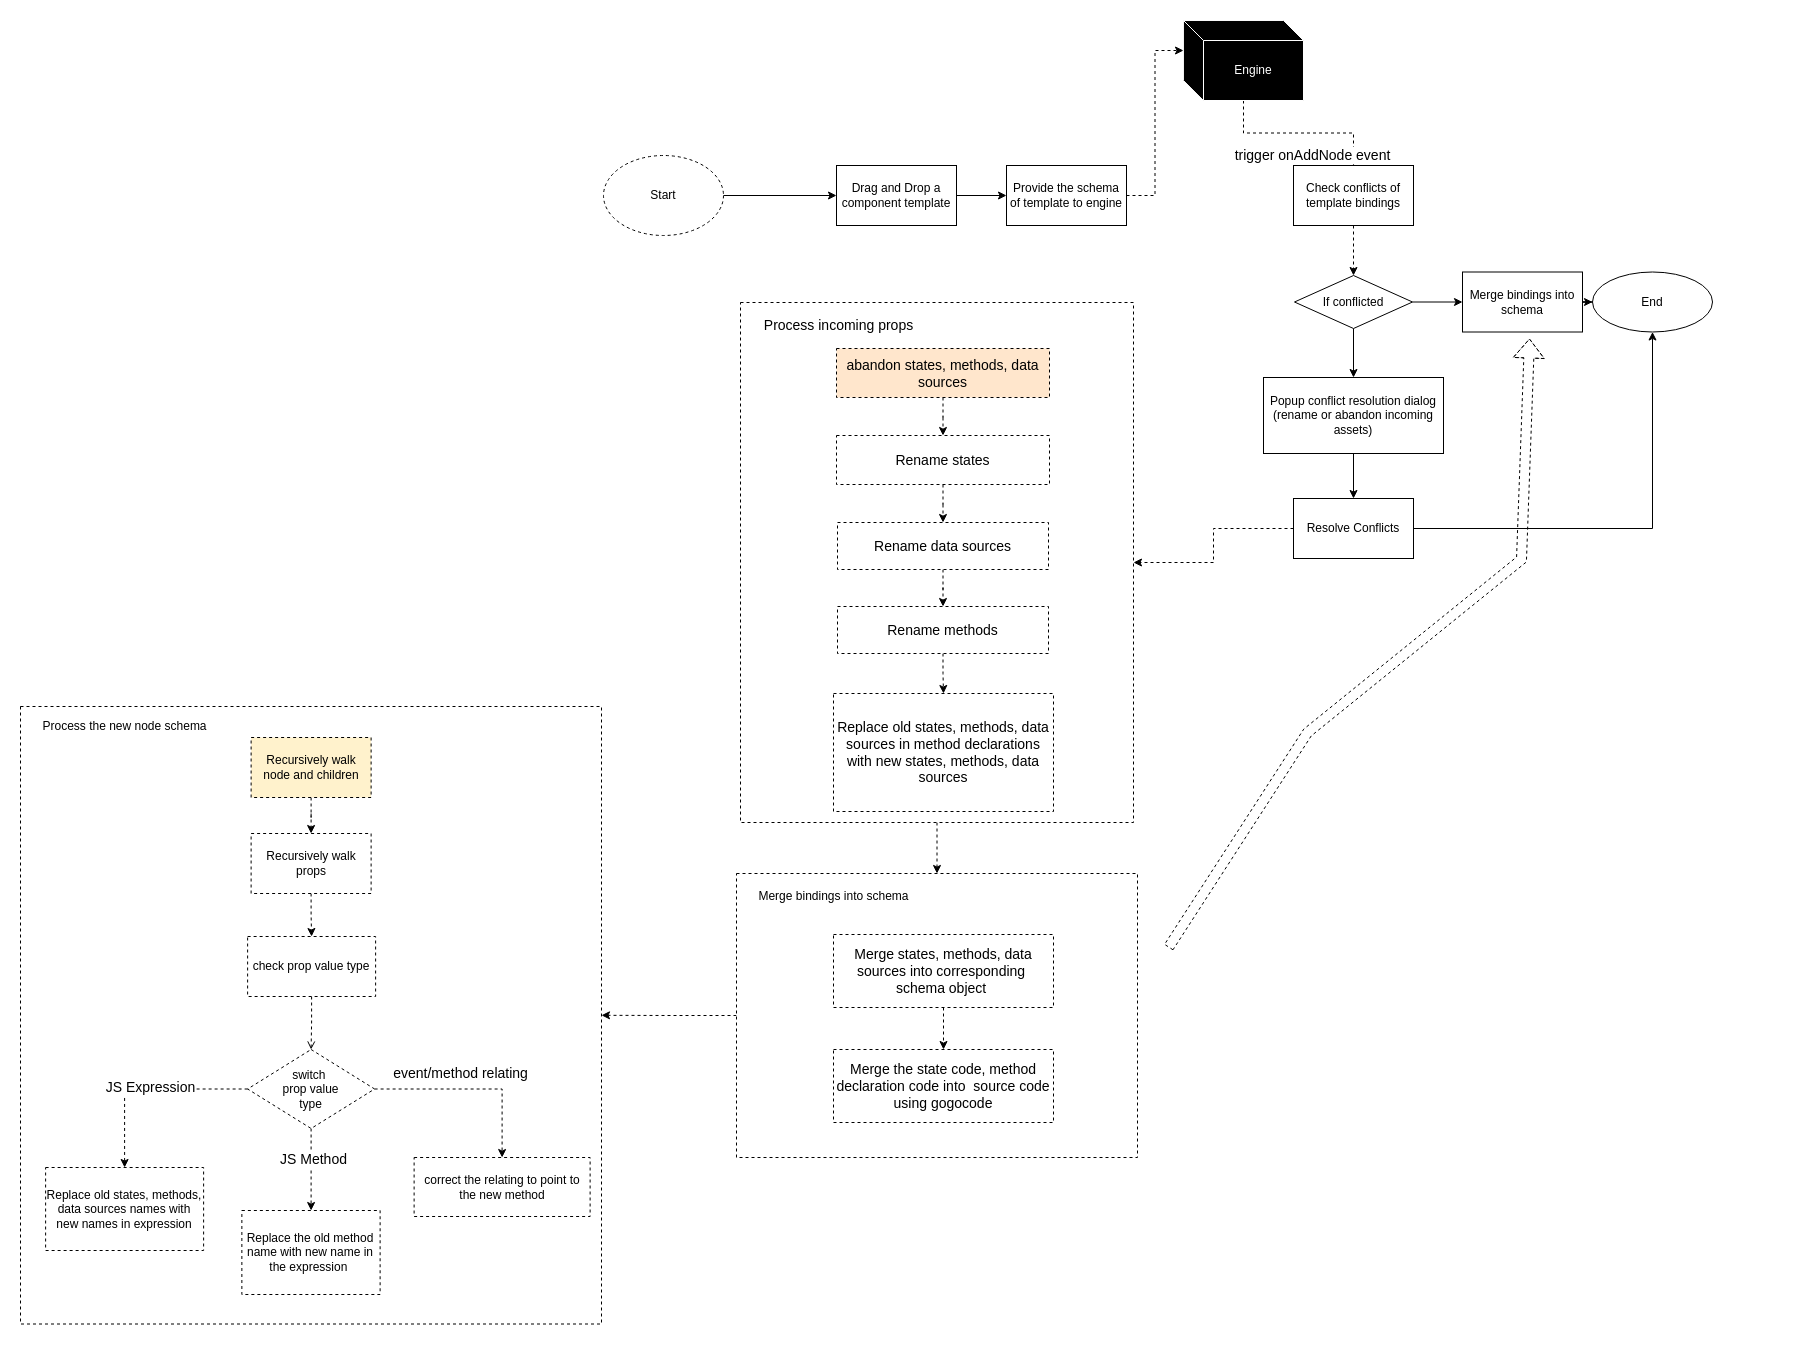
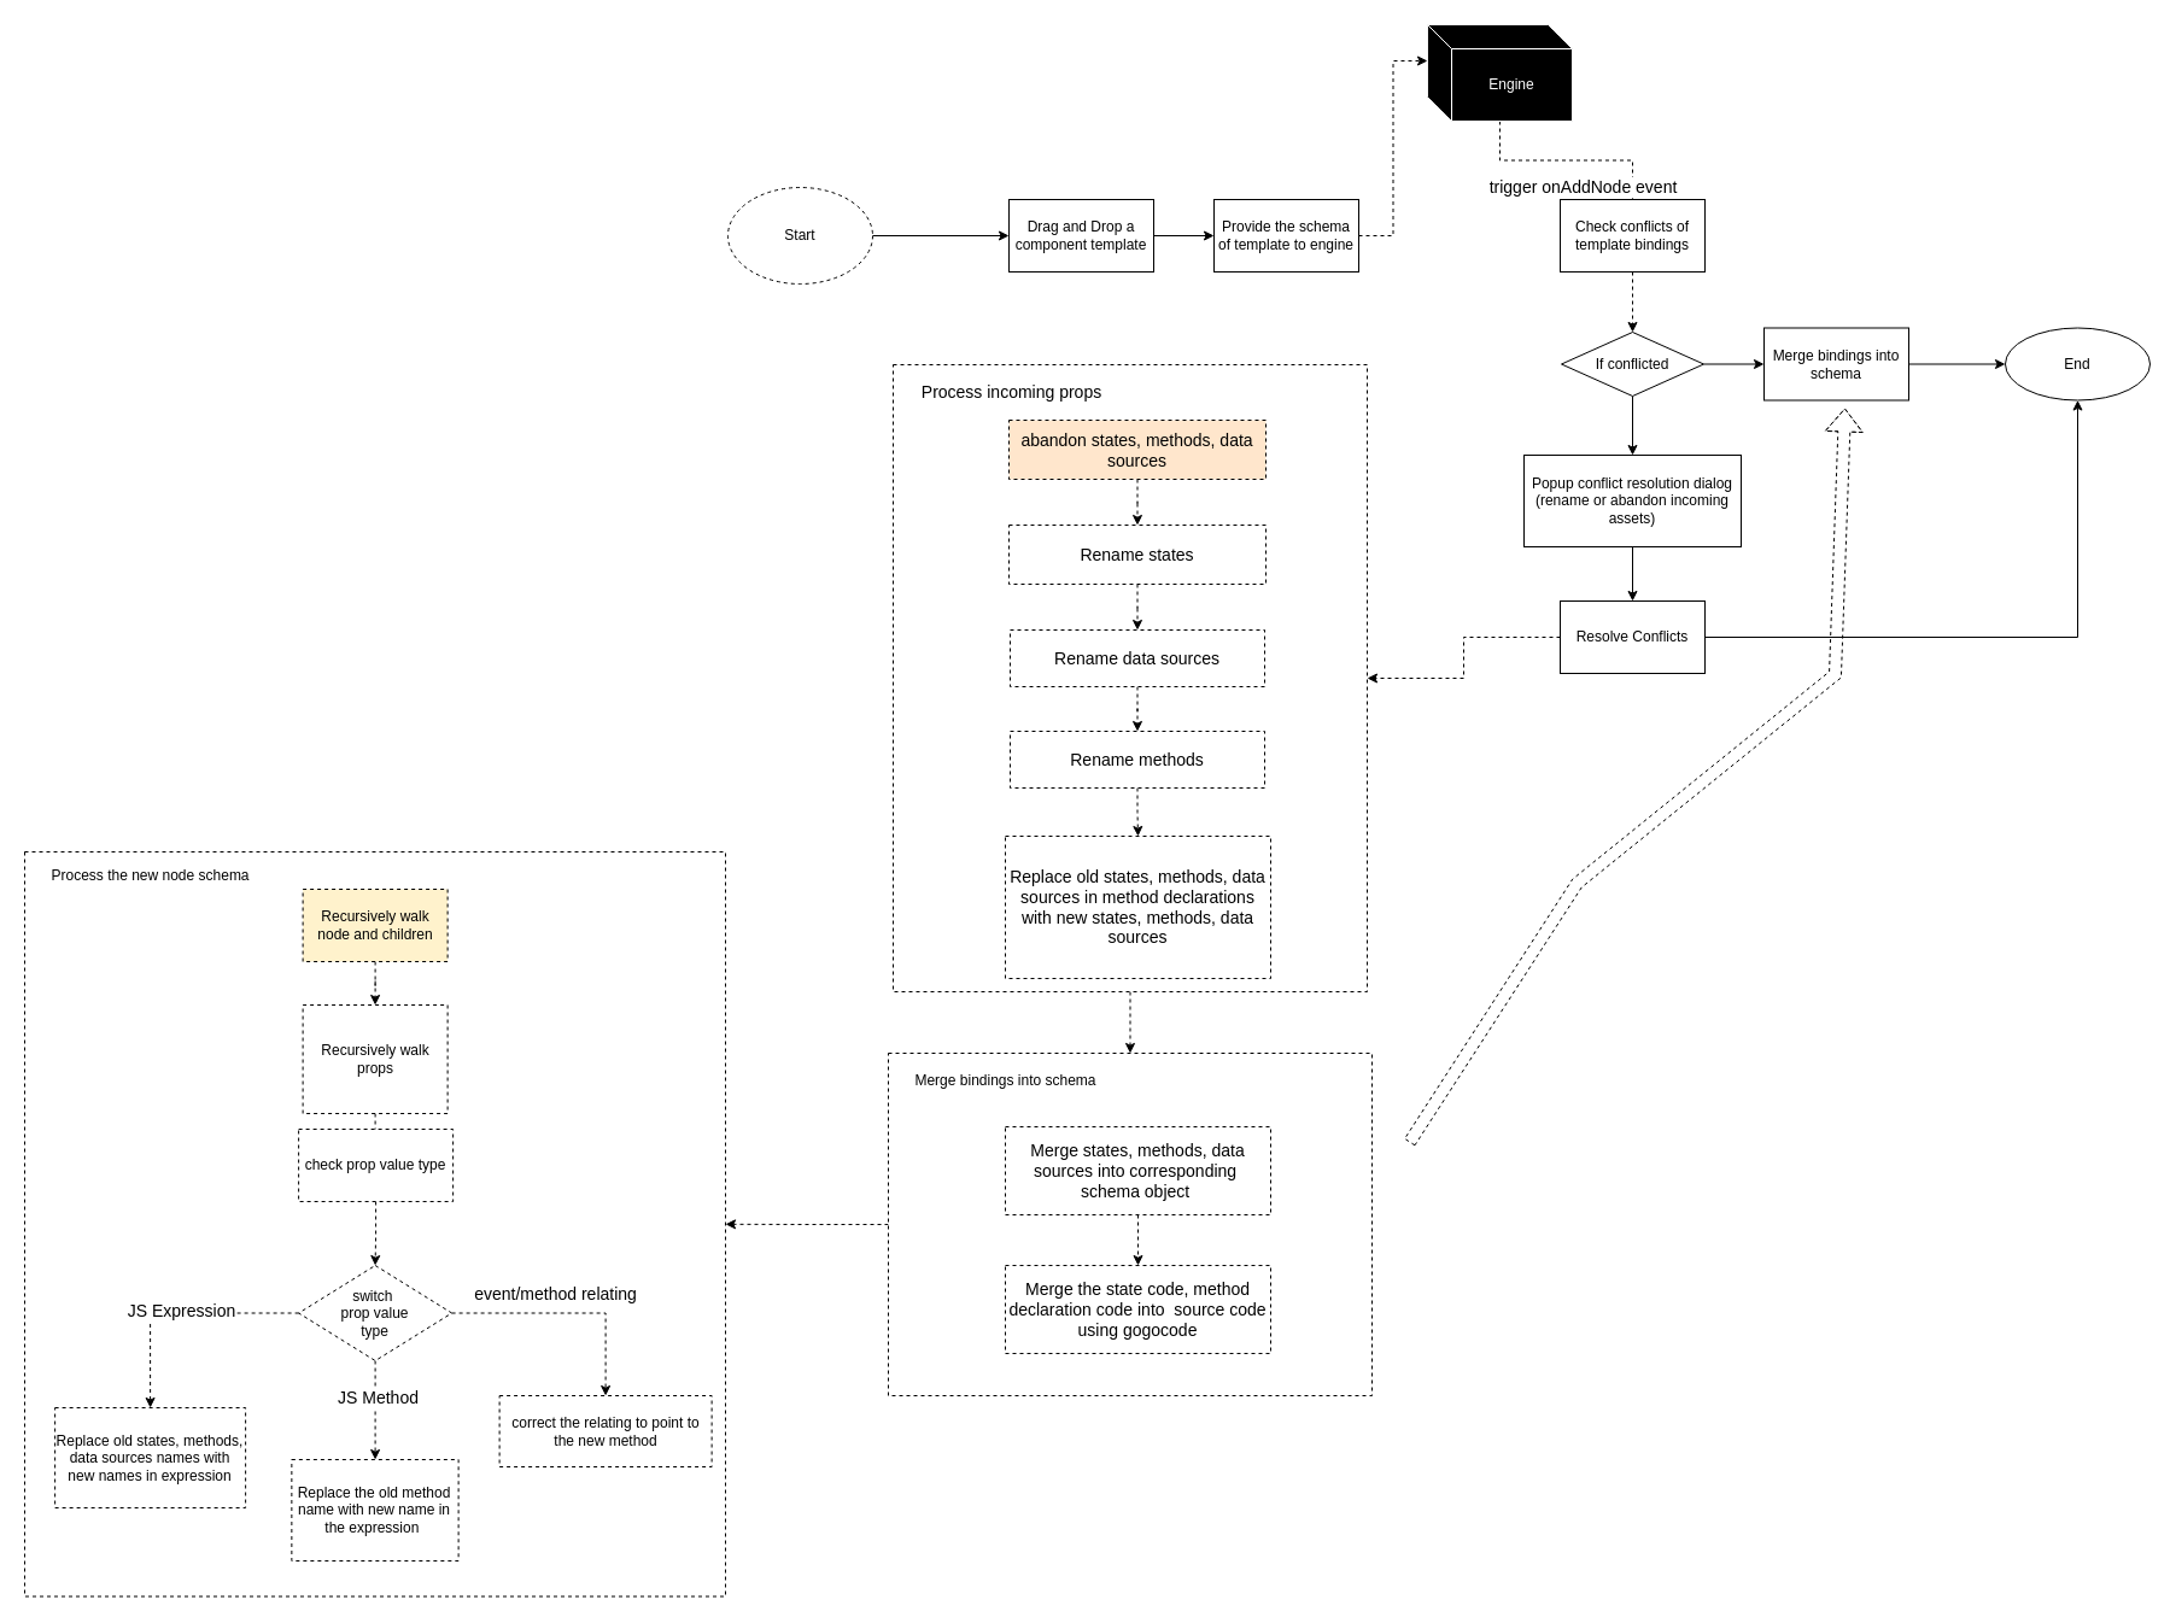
- <mxCell id="21" value="End" style="ellipse;whiteSpace=wrap;html=1;" vertex="1" parent="1"><mxGeometry x="1592" y="271.5" width="120" height="60" as="geometry" /></mxCell>
+ <mxCell id="21" value="End" style="ellipse;whiteSpace=wrap;html=1;" vertex="1" parent="1"><mxGeometry x="1662" y="271.5" width="120" height="60" as="geometry" /></mxCell>
- <mxCell id="48" value="Recursively walk props" style="whiteSpace=wrap;html=1;dashed=1;" vertex="1" parent="1"><mxGeometry x="250.62" y="833" width="120" height="60" as="geometry" /></mxCell>
+ <mxCell id="48" value="Recursively walk props" style="whiteSpace=wrap;html=1;dashed=1;" vertex="1" parent="1"><mxGeometry x="250.62" y="833" width="120" height="90" as="geometry" /></mxCell>
- <mxCell id="49" value="" style="edgeStyle=orthogonalEdgeStyle;rounded=0;orthogonalLoop=1;jettySize=auto;html=1;dashed=1;fontSize=14;fontColor=#000000;endArrow=open;" edge="1" parent="1" source="50" target="57"><mxGeometry relative="1" as="geometry" /></mxCell>
+ <mxCell id="49" value="" style="edgeStyle=orthogonalEdgeStyle;rounded=0;orthogonalLoop=1;jettySize=auto;html=1;dashed=1;fontSize=14;fontColor=#000000;" edge="1" parent="1" source="50" target="57"><mxGeometry relative="1" as="geometry" /></mxCell>
